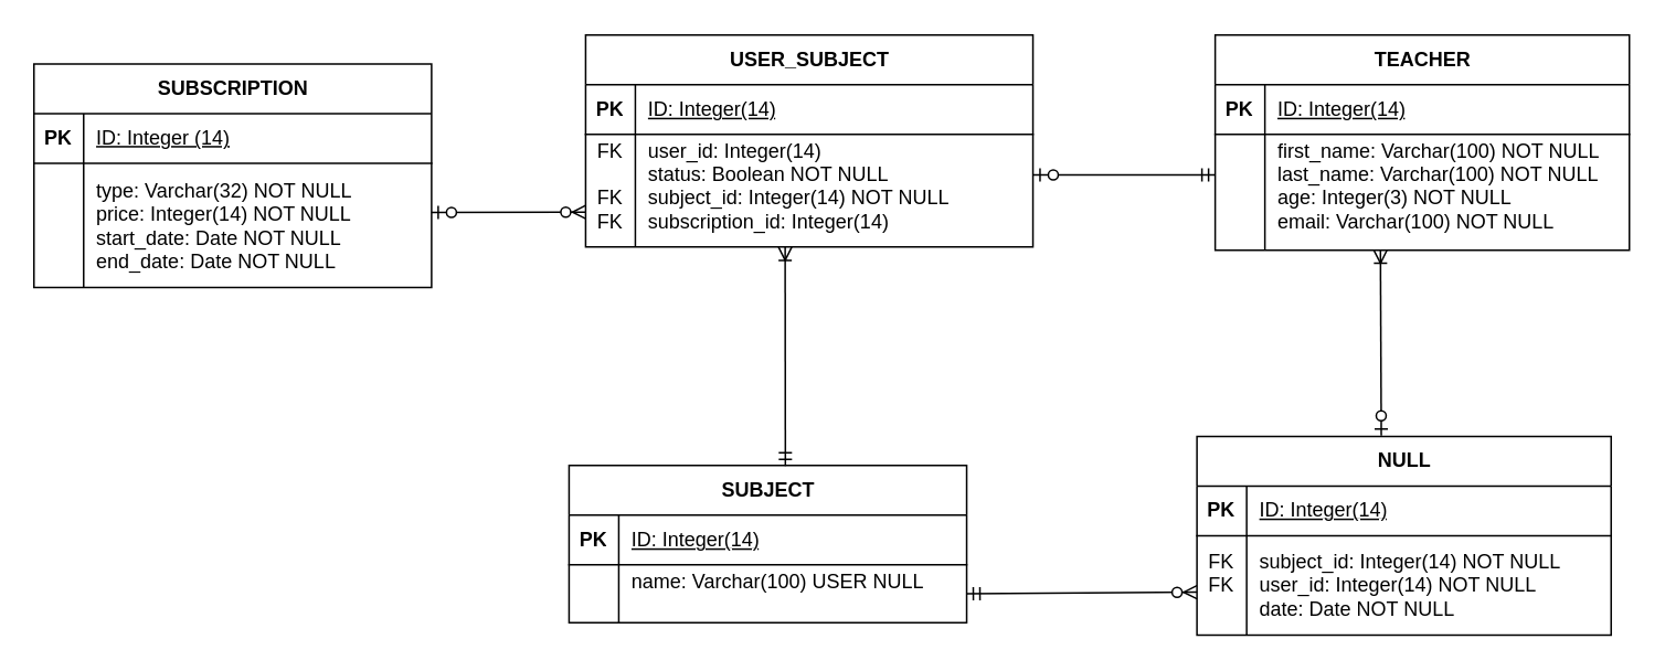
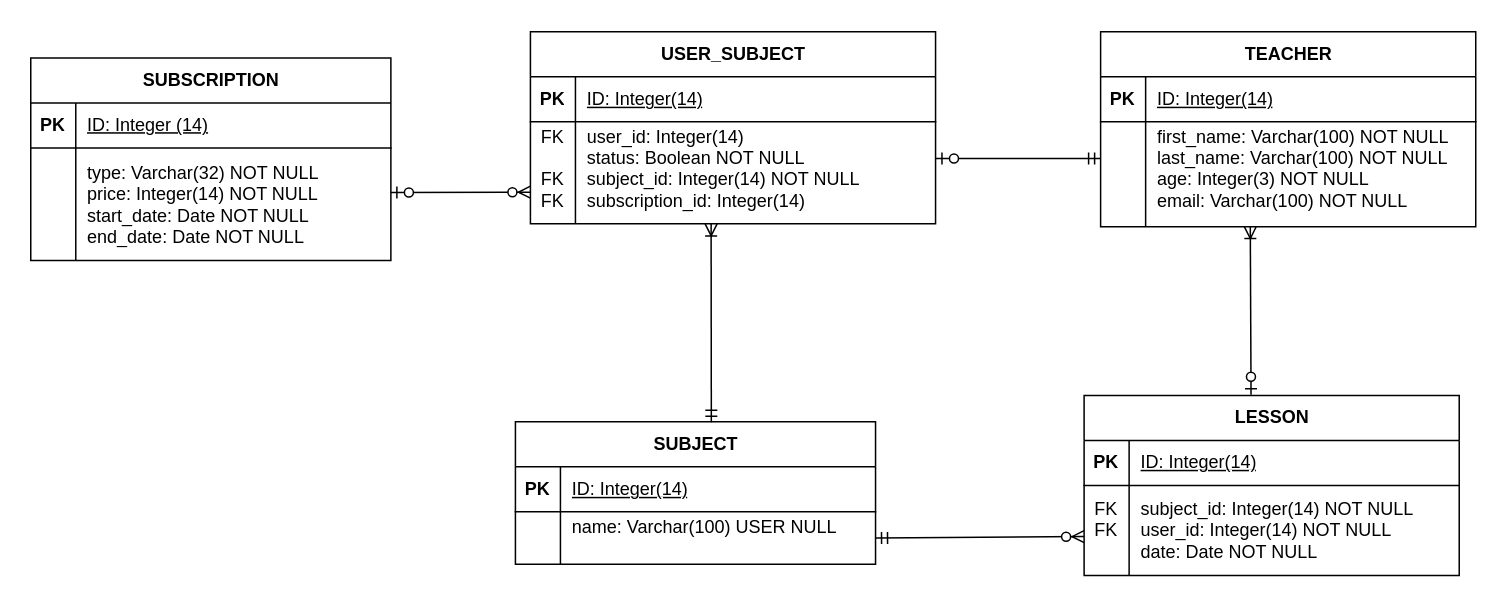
- <mxCell id="31" value="NULL" style="shape=table;startSize=30;container=1;collapsible=1;childLayout=tableLayout;fixedRows=1;rowLines=0;fontStyle=1;align=center;resizeLast=1;html=1;" parent="1" vertex="1"><mxGeometry x="722" y="263" width="250" height="120" as="geometry" /></mxCell>
+ <mxCell id="31" value="LESSON" style="shape=table;startSize=30;container=1;collapsible=1;childLayout=tableLayout;fixedRows=1;rowLines=0;fontStyle=1;align=center;resizeLast=1;html=1;" parent="1" vertex="1"><mxGeometry x="722" y="263" width="250" height="120" as="geometry" /></mxCell>
